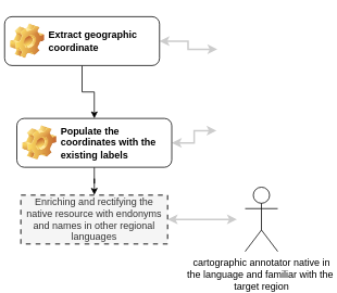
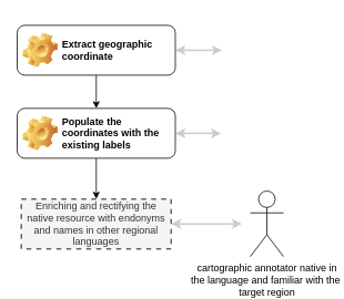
- <mxCell id="7" value="Extract&amp;nbsp;&lt;b&gt;geographic coordinate&lt;/b&gt;" style="label;whiteSpace=wrap;html=1;image=img/clipart/Gear_128x128.png" vertex="1" parent="1"><mxGeometry x="5" y="20" width="190" height="60" as="geometry" /></mxCell>
+ <mxCell id="7" value="Extract&amp;nbsp;&lt;b&gt;geographic coordinate&lt;/b&gt;" style="label;whiteSpace=wrap;html=1;image=img/clipart/Gear_128x128.png" vertex="1" parent="1"><mxGeometry x="20" y="30" width="190" height="60" as="geometry" /></mxCell>
- <mxCell id="10" value="Populate the coordinates with the existing&amp;nbsp;&lt;b&gt;labels&lt;/b&gt;" style="label;whiteSpace=wrap;html=1;image=img/clipart/Gear_128x128.png" vertex="1" parent="1"><mxGeometry x="20" y="145" width="190" height="60" as="geometry" /></mxCell>
+ <mxCell id="10" value="Populate the coordinates with the existing&amp;nbsp;&lt;b&gt;labels&lt;/b&gt;" style="label;whiteSpace=wrap;html=1;image=img/clipart/Gear_128x128.png" vertex="1" parent="1"><mxGeometry x="20" y="130" width="190" height="60" as="geometry" /></mxCell>
